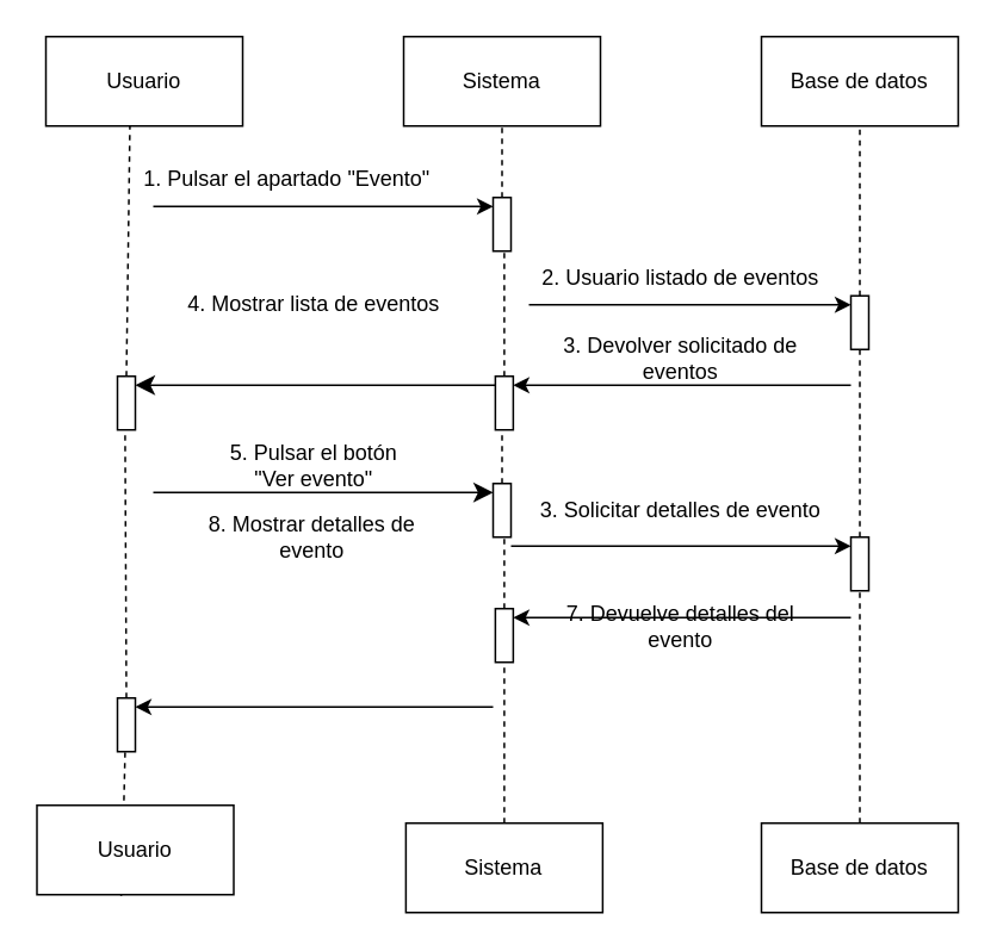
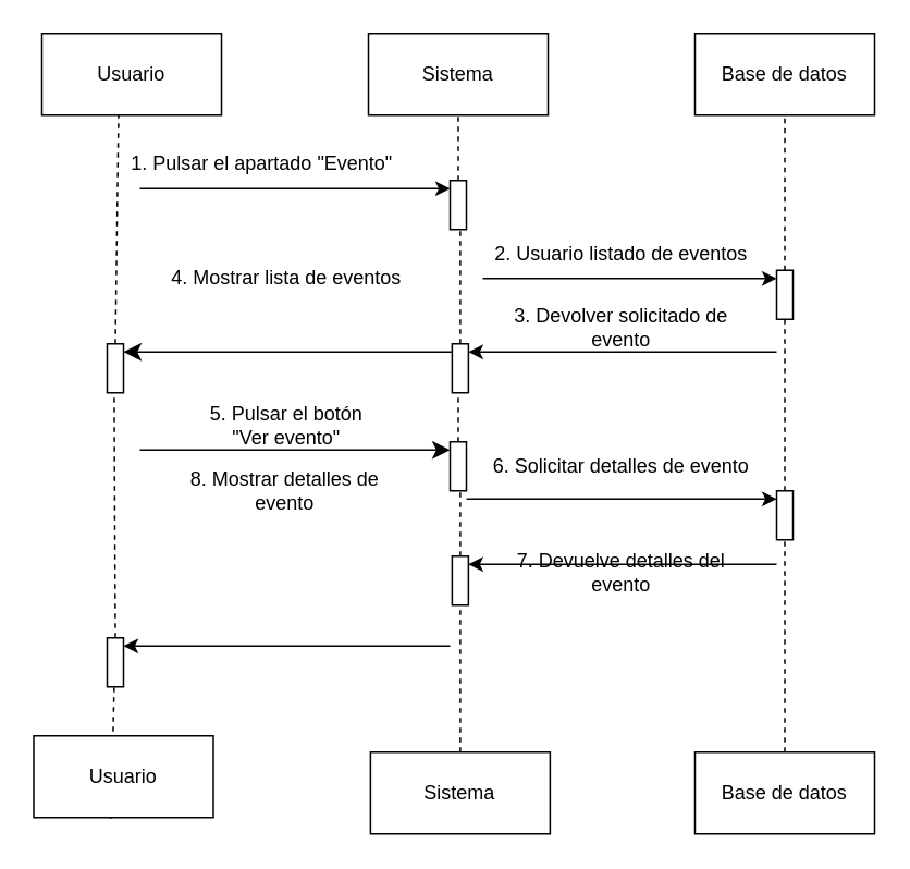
- <mxCell id="23" value="3. Devolver solicitado de eventos" style="text;html=1;align=center;verticalAlign=middle;whiteSpace=wrap;rounded=0;" vertex="1" parent="1"><mxGeometry x="295" y="190" width="170" height="20" as="geometry" /></mxCell>
+ <mxCell id="23" value="3. Devolver solicitado de evento" style="text;html=1;align=center;verticalAlign=middle;whiteSpace=wrap;rounded=0;" vertex="1" parent="1"><mxGeometry x="295" y="190" width="170" height="20" as="geometry" /></mxCell>
- <mxCell id="33" value="3. Solicitar detalles de evento" style="text;html=1;align=center;verticalAlign=middle;whiteSpace=wrap;rounded=0;" vertex="1" parent="1"><mxGeometry x="295" y="275" width="170" height="20" as="geometry" /></mxCell>
+ <mxCell id="33" value="6. Solicitar detalles de evento" style="text;html=1;align=center;verticalAlign=middle;whiteSpace=wrap;rounded=0;" vertex="1" parent="1"><mxGeometry x="295" y="275" width="170" height="20" as="geometry" /></mxCell>
